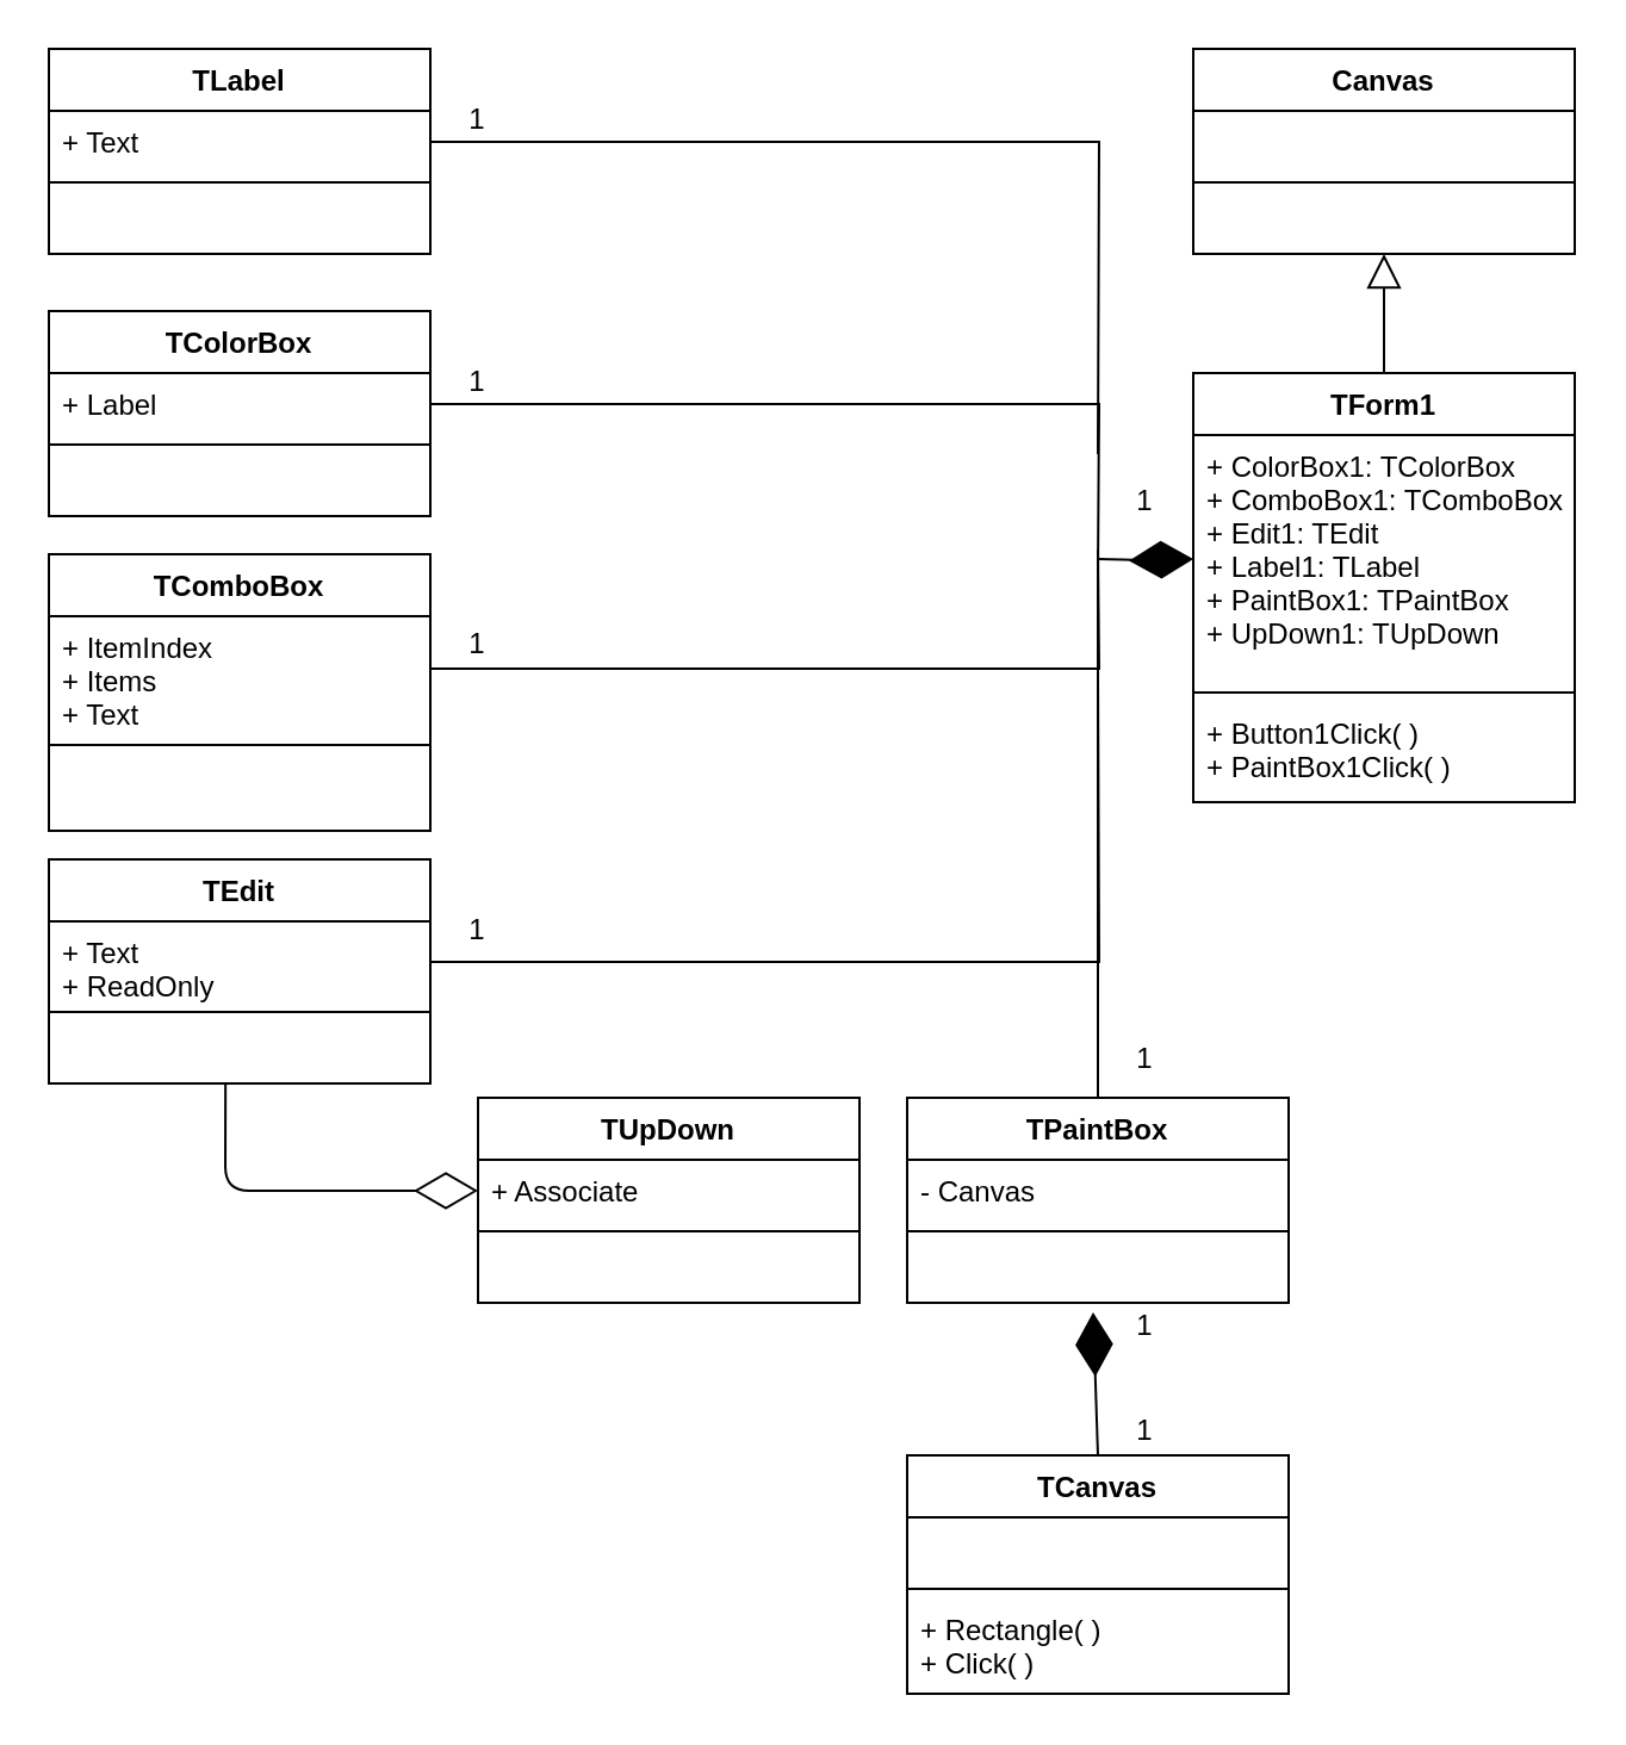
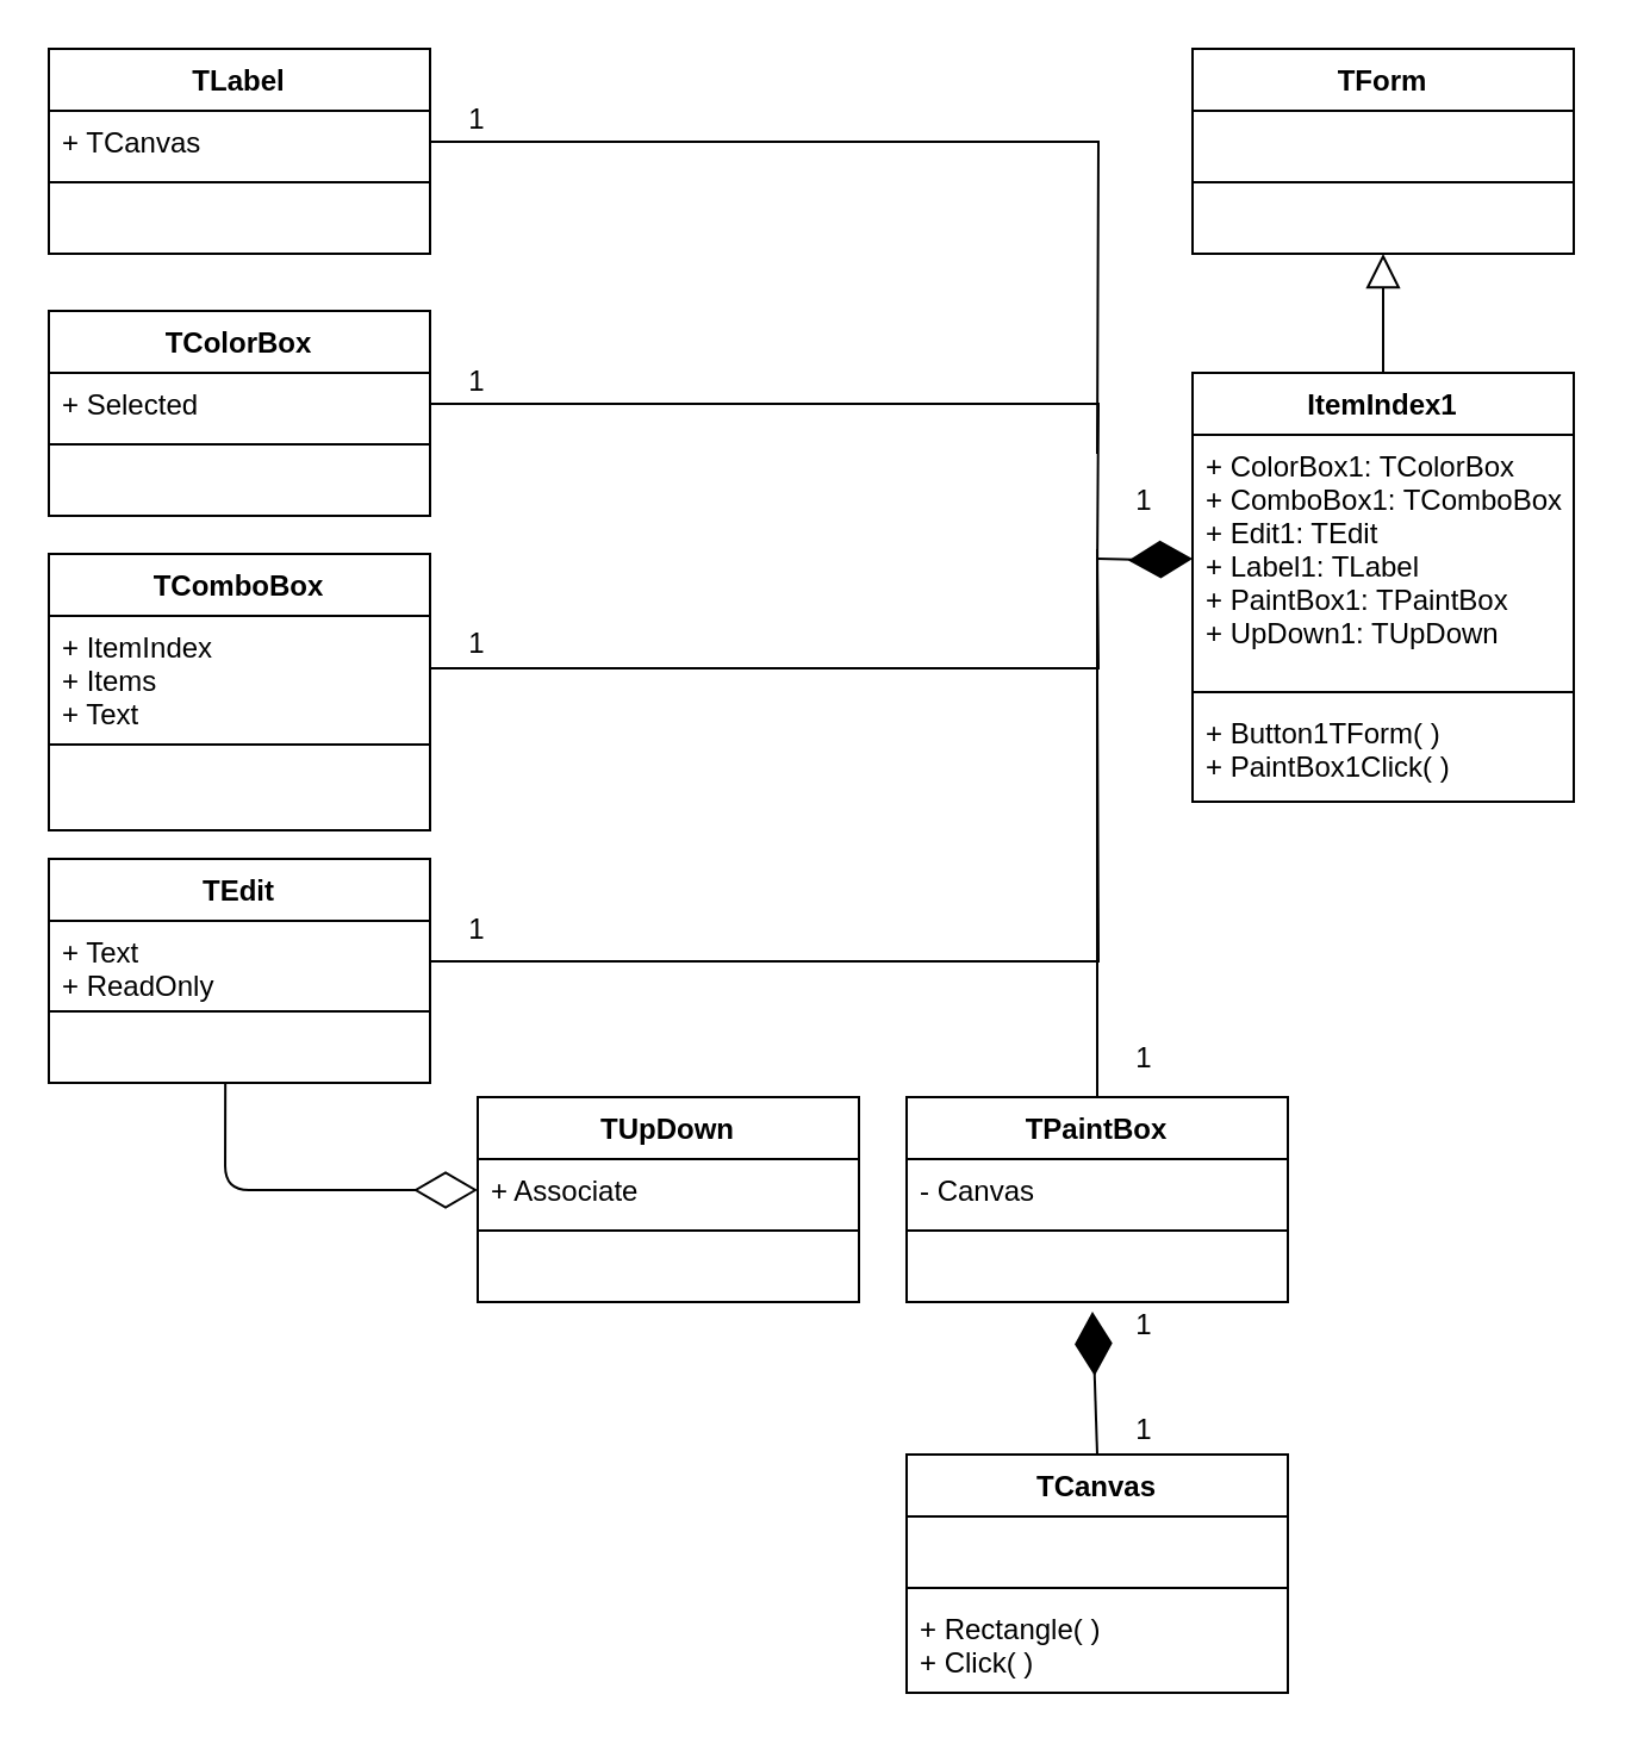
- <mxCell id="2" value="Canvas" style="swimlane;fontStyle=1;align=center;verticalAlign=top;childLayout=stackLayout;horizontal=1;startSize=26;horizontalStack=0;resizeParent=1;resizeParentMax=0;resizeLast=0;collapsible=1;marginBottom=0;" vertex="1" parent="1"><mxGeometry x="500" y="20" width="160" height="86" as="geometry" /></mxCell>
+ <mxCell id="2" value="TForm" style="swimlane;fontStyle=1;align=center;verticalAlign=top;childLayout=stackLayout;horizontal=1;startSize=26;horizontalStack=0;resizeParent=1;resizeParentMax=0;resizeLast=0;collapsible=1;marginBottom=0;" vertex="1" parent="1"><mxGeometry x="500" y="20" width="160" height="86" as="geometry" /></mxCell>
- <mxCell id="11" value="+ Text" style="text;strokeColor=none;fillColor=none;align=left;verticalAlign=top;spacingLeft=4;spacingRight=4;overflow=hidden;rotatable=0;points=[[0,0.5],[1,0.5]];portConstraint=eastwest;" vertex="1" parent="10"><mxGeometry y="26" width="160" height="26" as="geometry" /></mxCell>
+ <mxCell id="11" value="+ TCanvas" style="text;strokeColor=none;fillColor=none;align=left;verticalAlign=top;spacingLeft=4;spacingRight=4;overflow=hidden;rotatable=0;points=[[0,0.5],[1,0.5]];portConstraint=eastwest;" vertex="1" parent="10"><mxGeometry y="26" width="160" height="26" as="geometry" /></mxCell>
- <mxCell id="15" value="+ Label" style="text;strokeColor=none;fillColor=none;align=left;verticalAlign=top;spacingLeft=4;spacingRight=4;overflow=hidden;rotatable=0;points=[[0,0.5],[1,0.5]];portConstraint=eastwest;" vertex="1" parent="14"><mxGeometry y="26" width="160" height="26" as="geometry" /></mxCell>
+ <mxCell id="15" value="+ Selected" style="text;strokeColor=none;fillColor=none;align=left;verticalAlign=top;spacingLeft=4;spacingRight=4;overflow=hidden;rotatable=0;points=[[0,0.5],[1,0.5]];portConstraint=eastwest;" vertex="1" parent="14"><mxGeometry y="26" width="160" height="26" as="geometry" /></mxCell>
- <mxCell id="6" value="TForm1" style="swimlane;fontStyle=1;align=center;verticalAlign=top;childLayout=stackLayout;horizontal=1;startSize=26;horizontalStack=0;resizeParent=1;resizeParentMax=0;resizeLast=0;collapsible=1;marginBottom=0;" vertex="1" parent="1"><mxGeometry x="500" y="156" width="160" height="180" as="geometry" /></mxCell>
+ <mxCell id="6" value="ItemIndex1" style="swimlane;fontStyle=1;align=center;verticalAlign=top;childLayout=stackLayout;horizontal=1;startSize=26;horizontalStack=0;resizeParent=1;resizeParentMax=0;resizeLast=0;collapsible=1;marginBottom=0;" vertex="1" parent="1"><mxGeometry x="500" y="156" width="160" height="180" as="geometry" /></mxCell>
- <mxCell id="9" value="+ Button1Click( )&#10;+ PaintBox1Click( )" style="text;strokeColor=none;fillColor=none;align=left;verticalAlign=top;spacingLeft=4;spacingRight=4;overflow=hidden;rotatable=0;points=[[0,0.5],[1,0.5]];portConstraint=eastwest;" vertex="1" parent="6"><mxGeometry y="138" width="160" height="42" as="geometry" /></mxCell>
+ <mxCell id="9" value="+ Button1TForm( )&#10;+ PaintBox1Click( )" style="text;strokeColor=none;fillColor=none;align=left;verticalAlign=top;spacingLeft=4;spacingRight=4;overflow=hidden;rotatable=0;points=[[0,0.5],[1,0.5]];portConstraint=eastwest;" vertex="1" parent="6"><mxGeometry y="138" width="160" height="42" as="geometry" /></mxCell>
